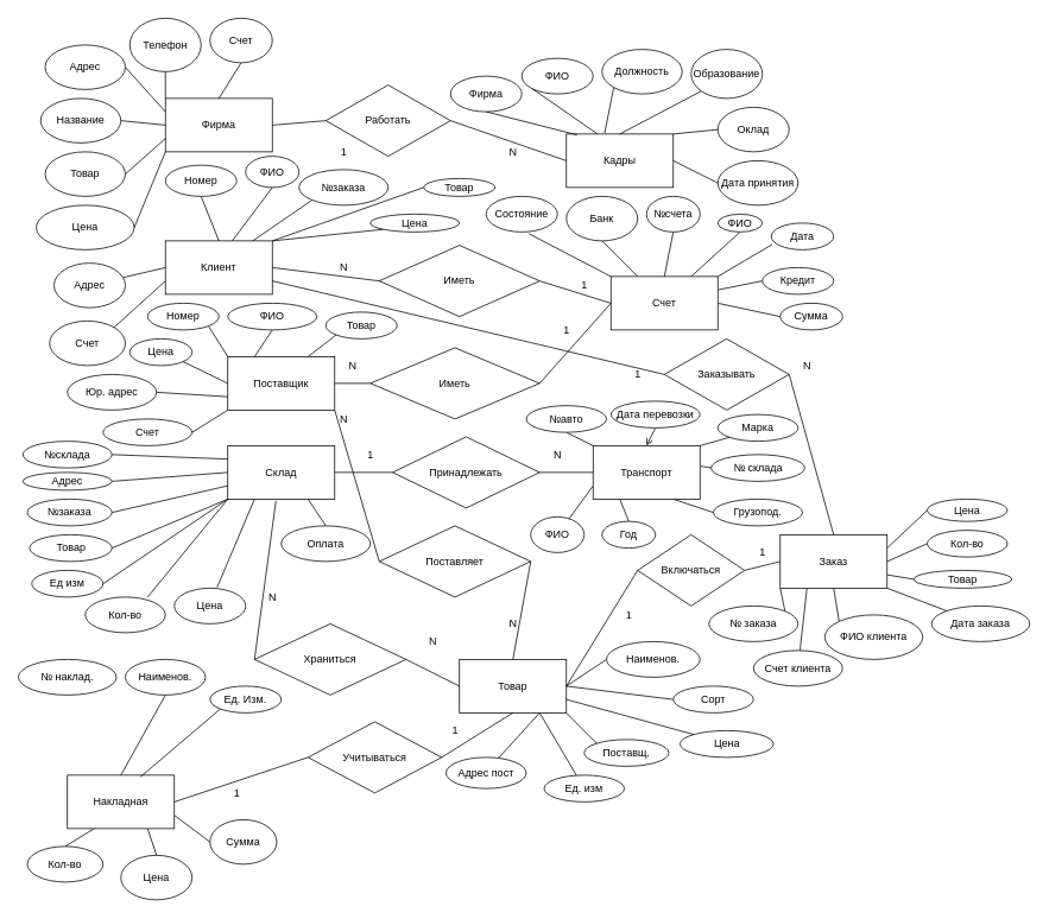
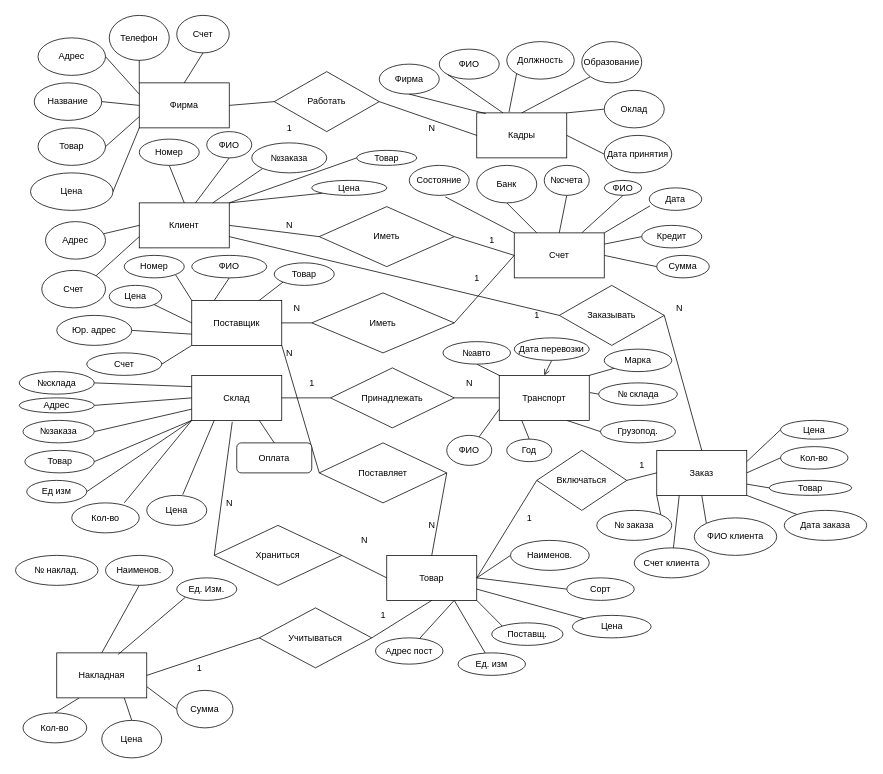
- <mxCell id="152" value="Оплата" style="ellipse;whiteSpace=wrap;html=1;" vertex="1" parent="1"><mxGeometry x="315" y="590" width="100" height="40" as="geometry" /></mxCell>
+ <mxCell id="152" value="Оплата" style="whiteSpace=wrap;html=1;rounded=1;" vertex="1" parent="1"><mxGeometry x="315" y="590" width="100" height="40" as="geometry" /></mxCell>
